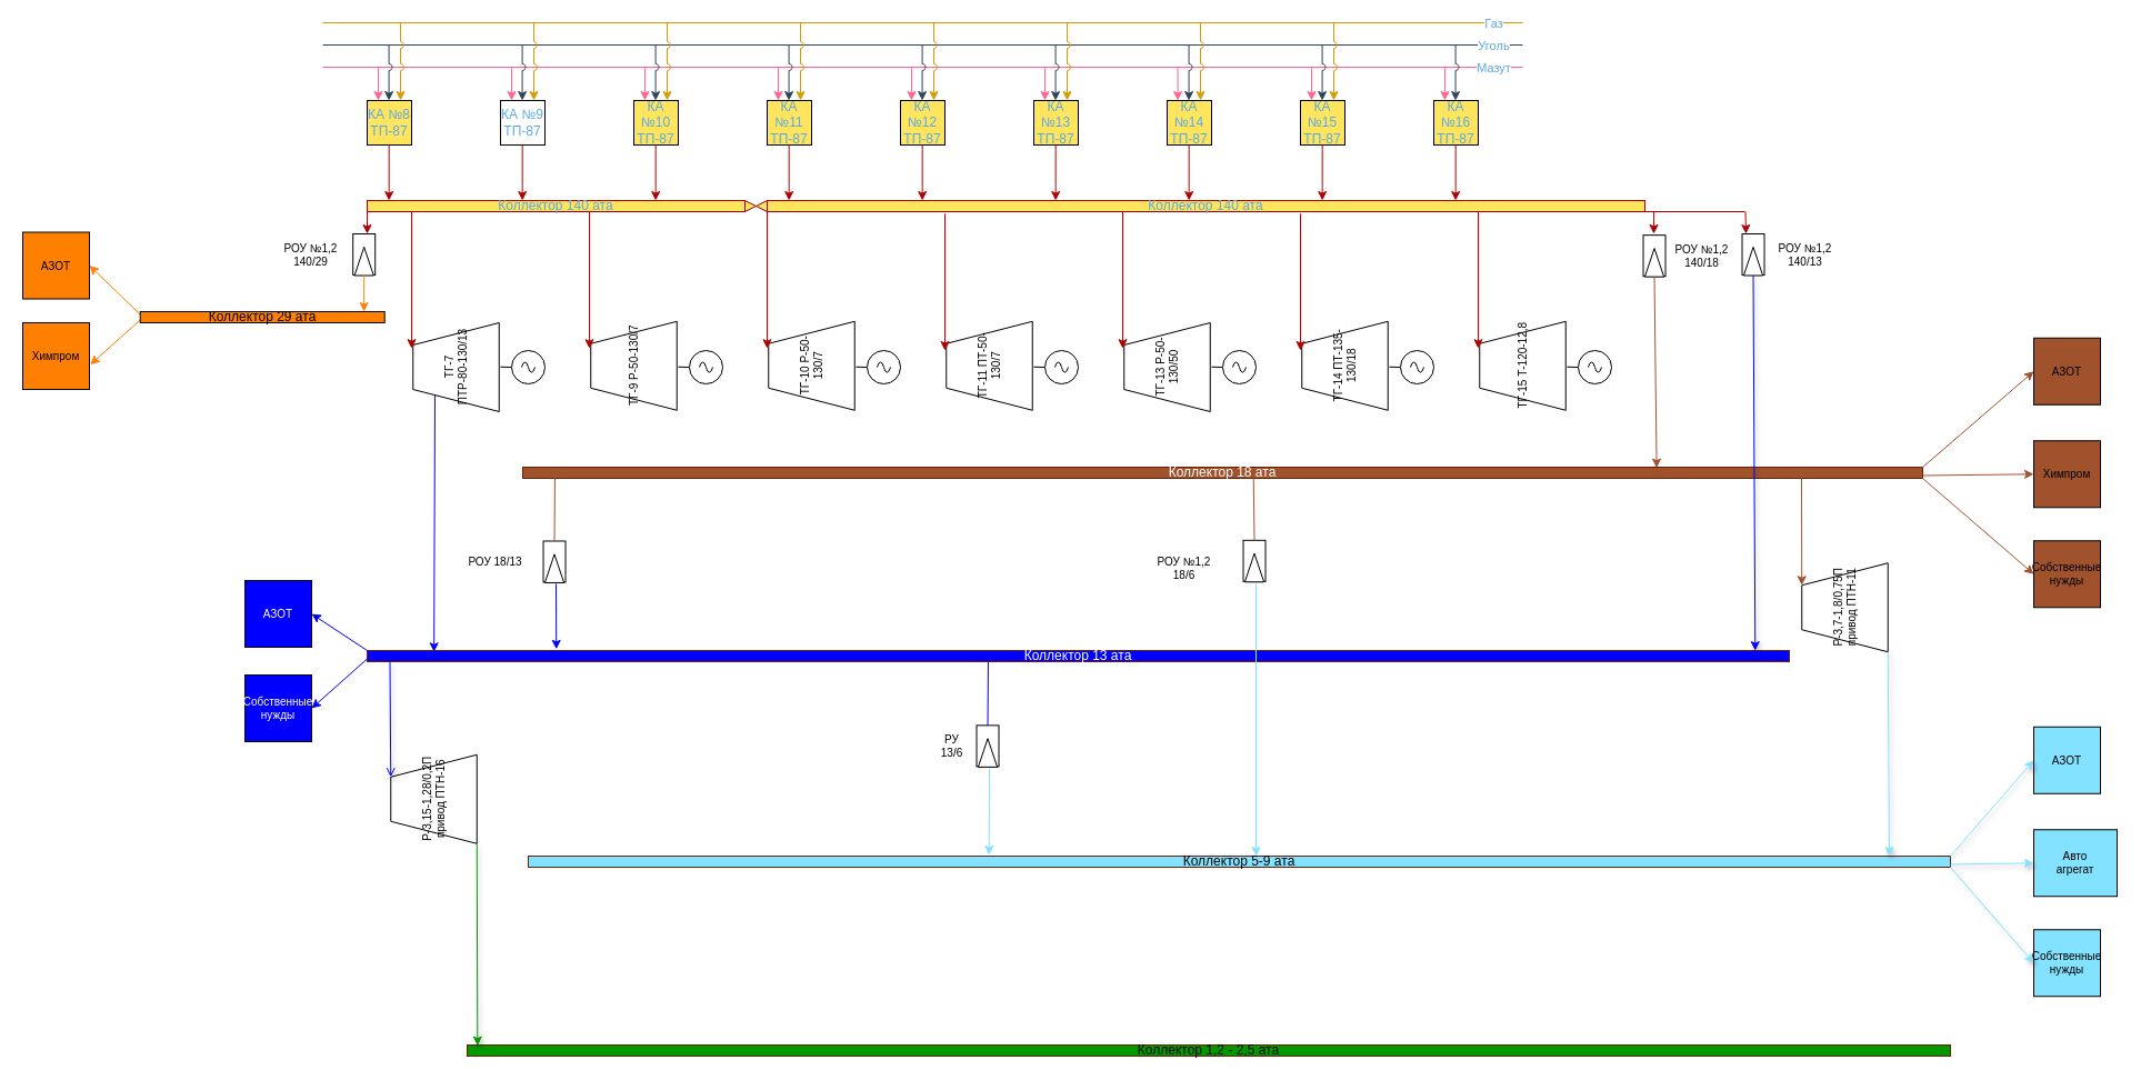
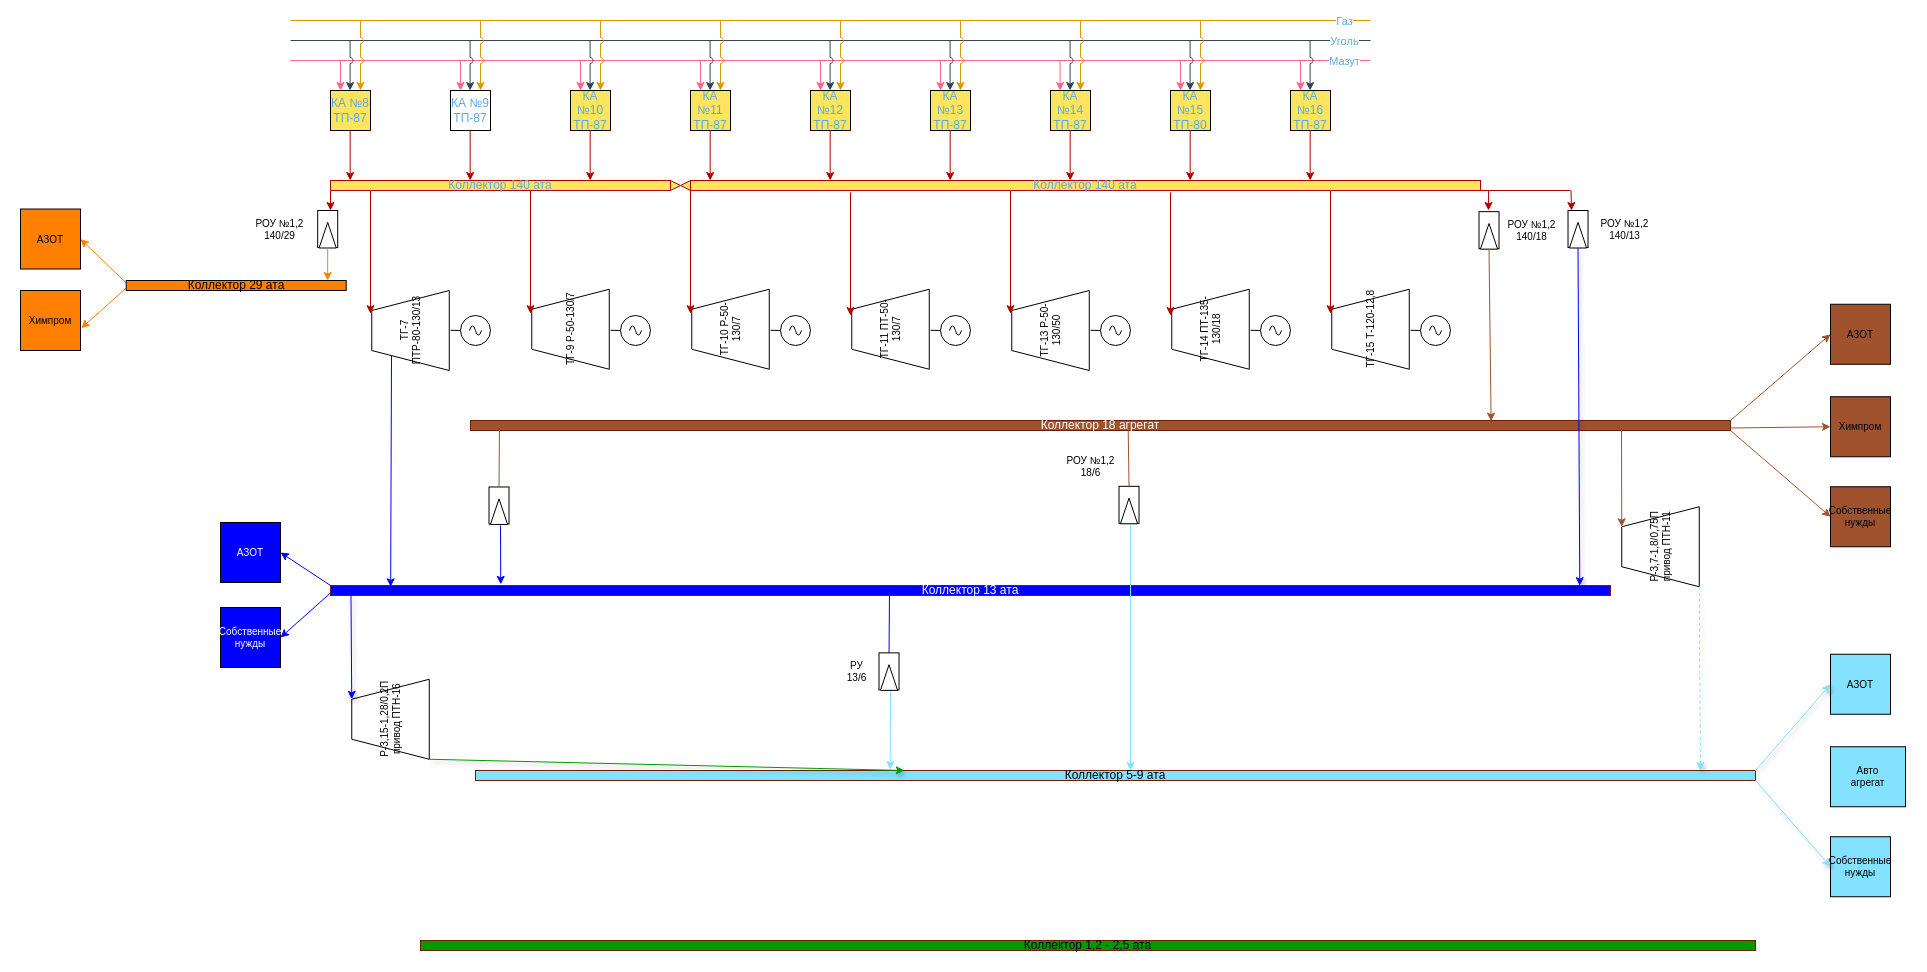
- <mxCell id="9" value="КА №15 ТП-87" style="whiteSpace=wrap;html=1;aspect=fixed;rounded=0;fillColor=#FFE45E;strokeColor=#000000;fontColor=#5AA9E6;" parent="1" vertex="1"><mxGeometry x="1170" y="90" width="40" height="40" as="geometry" /></mxCell>
+ <mxCell id="9" value="КА №15 ТП-80" style="whiteSpace=wrap;html=1;aspect=fixed;rounded=0;fillColor=#FFE45E;strokeColor=#000000;fontColor=#5AA9E6;" parent="1" vertex="1"><mxGeometry x="1170" y="90" width="40" height="40" as="geometry" /></mxCell>
- <mxCell id="103" value="Коллектор 18 ата" style="rounded=0;whiteSpace=wrap;html=1;strokeColor=#6D1F00;fillColor=#A0522D;fontColor=#ffffff;" parent="1" vertex="1"><mxGeometry x="470" y="420" width="1260" height="10" as="geometry" /></mxCell>
+ <mxCell id="103" value="Коллектор 18 агрегат" style="rounded=0;whiteSpace=wrap;html=1;strokeColor=#6D1F00;fillColor=#A0522D;fontColor=#ffffff;" parent="1" vertex="1"><mxGeometry x="470" y="420" width="1260" height="10" as="geometry" /></mxCell>
- <mxCell id="113" value="РОУ 18/13" style="text;html=1;align=center;verticalAlign=middle;resizable=0;points=[];autosize=1;strokeColor=none;fillColor=none;fontColor=#000000;fontSize=10;" vertex="1" parent="1"><mxGeometry x="410" y="490" width="70" height="30" as="geometry" /></mxCell>
- <mxCell id="132" value="РОУ №1,2&lt;br style=&quot;font-size: 10px;&quot;&gt;18/6" style="text;html=1;align=center;verticalAlign=middle;resizable=0;points=[];autosize=1;strokeColor=none;fillColor=none;fontColor=#000000;fontSize=10;" vertex="1" parent="1"><mxGeometry x="1030" y="491.16" width="70" height="40" as="geometry" /></mxCell>
+ <mxCell id="132" value="РОУ №1,2&lt;br style=&quot;font-size: 10px;&quot;&gt;18/6" style="text;html=1;align=center;verticalAlign=middle;resizable=0;points=[];autosize=1;strokeColor=none;fillColor=none;fontColor=#000000;fontSize=10;" vertex="1" parent="1"><mxGeometry x="1055" y="446.16" width="70" height="40" as="geometry" /></mxCell>
- <mxCell id="139" value="" style="endArrow=classic;html=1;rounded=0;shadow=1;sketch=0;strokeColor=#82E2FF;fontColor=#000000;jumpStyle=arc;jumpSize=6;entryX=0.957;entryY=0;entryDx=0;entryDy=0;exitX=0;exitY=1;exitDx=0;exitDy=0;entryPerimeter=0;" edge="1" parent="1" source="123" target="127"><mxGeometry width="50" height="50" relative="1" as="geometry"><mxPoint x="1720" y="610" as="sourcePoint" /><mxPoint x="1660" y="640" as="targetPoint" /></mxGeometry></mxCell>
+ <mxCell id="139" value="" style="endArrow=classic;html=1;rounded=0;shadow=1;sketch=0;strokeColor=#82E2FF;fontColor=#000000;jumpStyle=arc;jumpSize=6;entryX=0.957;entryY=0;entryDx=0;entryDy=0;exitX=0;exitY=1;exitDx=0;exitDy=0;entryPerimeter=0;dashed=1;" edge="1" parent="1" source="123" target="127"><mxGeometry width="50" height="50" relative="1" as="geometry"><mxPoint x="1720" y="610" as="sourcePoint" /><mxPoint x="1660" y="640" as="targetPoint" /></mxGeometry></mxCell>
- <mxCell id="126" value="" style="endArrow=open;html=1;rounded=0;shadow=1;sketch=0;strokeColor=#0000FF;fontColor=#FFFFFF;jumpStyle=arc;jumpSize=6;entryX=0.75;entryY=0;entryDx=0;entryDy=0;exitX=0.016;exitY=0.929;exitDx=0;exitDy=0;exitPerimeter=0;" edge="1" parent="1" source="108" target="125"><mxGeometry width="50" height="50" relative="1" as="geometry"><mxPoint x="351" y="600" as="sourcePoint" /><mxPoint x="400" y="587" as="targetPoint" /></mxGeometry></mxCell>
+ <mxCell id="126" value="" style="endArrow=classic;html=1;rounded=0;shadow=1;sketch=0;strokeColor=#0000FF;fontColor=#FFFFFF;jumpStyle=arc;jumpSize=6;entryX=0.75;entryY=0;entryDx=0;entryDy=0;exitX=0.016;exitY=0.929;exitDx=0;exitDy=0;exitPerimeter=0;" edge="1" parent="1" source="108" target="125"><mxGeometry width="50" height="50" relative="1" as="geometry"><mxPoint x="351" y="600" as="sourcePoint" /><mxPoint x="400" y="587" as="targetPoint" /></mxGeometry></mxCell>
- <mxCell id="137" value="" style="endArrow=classic;html=1;rounded=0;shadow=1;sketch=0;strokeColor=#82E2FF;fontColor=#000000;jumpStyle=arc;jumpSize=6;entryX=0;entryY=0.5;entryDx=0;entryDy=0;exitX=1;exitY=0.75;exitDx=0;exitDy=0;" edge="1" parent="1" source="127" target="134"><mxGeometry width="50" height="50" relative="1" as="geometry"><mxPoint x="1765" y="780" as="sourcePoint" /><mxPoint x="1840" y="693.75" as="targetPoint" /></mxGeometry></mxCell>
- <mxCell id="146" value="" style="endArrow=classic;html=1;rounded=0;shadow=1;sketch=0;strokeColor=#009900;fontColor=#000000;jumpStyle=arc;jumpSize=6;exitX=0;exitY=1;exitDx=0;exitDy=0;entryX=0.007;entryY=0.067;entryDx=0;entryDy=0;entryPerimeter=0;" edge="1" parent="1" source="125" target="145"><mxGeometry width="50" height="50" relative="1" as="geometry"><mxPoint x="410" y="896.25" as="sourcePoint" /><mxPoint x="460" y="846.25" as="targetPoint" /></mxGeometry></mxCell>
+ <mxCell id="146" value="" style="endArrow=classic;html=1;rounded=0;shadow=1;sketch=0;strokeColor=#009900;fontColor=#000000;jumpStyle=arc;jumpSize=6;exitX=0;exitY=1;exitDx=0;exitDy=0;" edge="1" parent="1" source="125" target="127"><mxGeometry width="50" height="50" relative="1" as="geometry"><mxPoint x="410" y="896.25" as="sourcePoint" /><mxPoint x="460" y="846.25" as="targetPoint" /></mxGeometry></mxCell>
